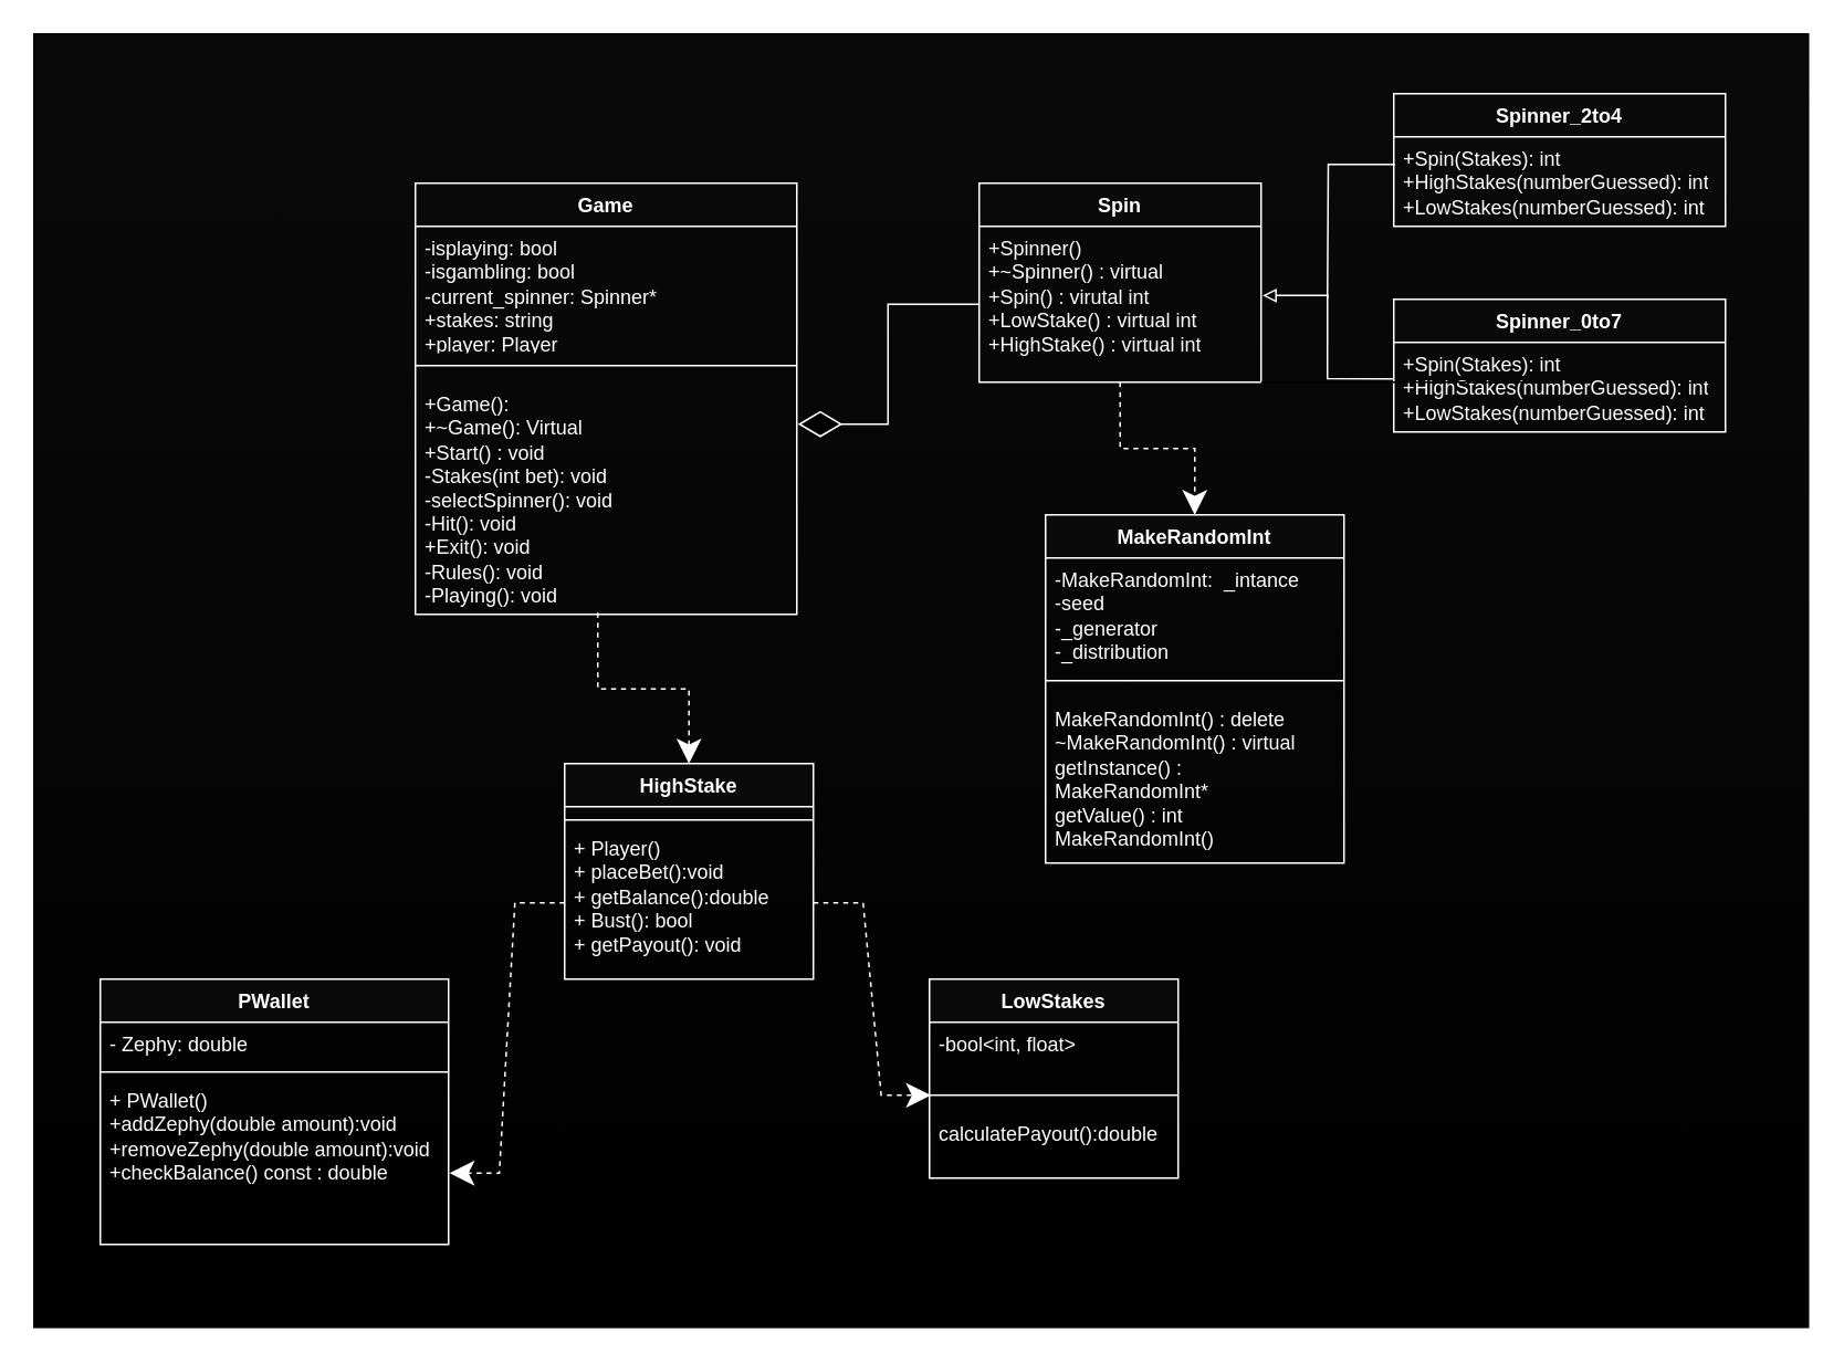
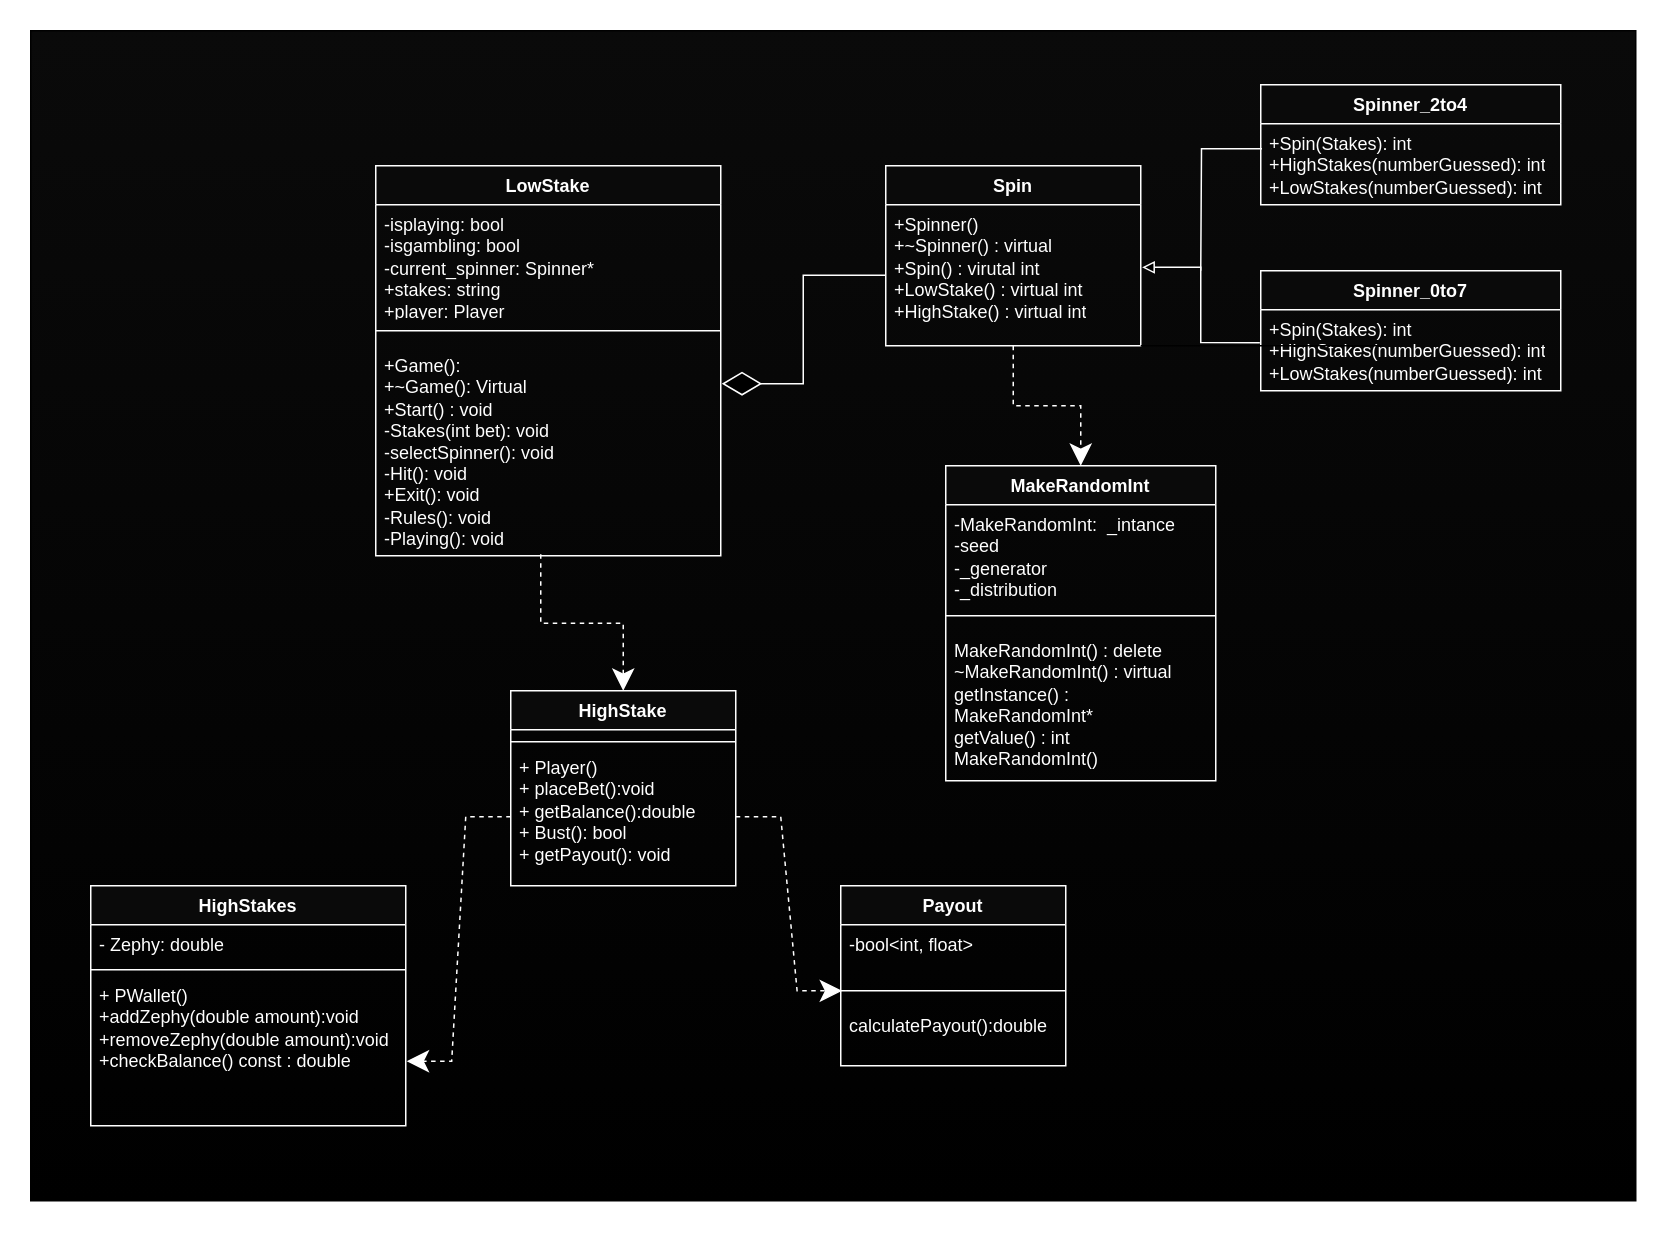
- <mxCell id="3" value="&lt;font color=&quot;#ffffff&quot;&gt;Game&lt;/font&gt;" style="swimlane;fontStyle=1;align=center;verticalAlign=top;childLayout=stackLayout;horizontal=1;startSize=26;horizontalStack=0;resizeParent=1;resizeParentMax=0;resizeLast=0;collapsible=1;marginBottom=0;whiteSpace=wrap;html=1;fillColor=#0A0A0A;strokeColor=#FFFFFF;" vertex="1" parent="1"><mxGeometry x="250" y="110" width="230" height="260" as="geometry"><mxRectangle x="240" y="190" width="100" height="30" as="alternateBounds" /></mxGeometry></mxCell>
+ <mxCell id="3" value="&lt;font color=&quot;#ffffff&quot;&gt;LowStake&lt;/font&gt;" style="swimlane;fontStyle=1;align=center;verticalAlign=top;childLayout=stackLayout;horizontal=1;startSize=26;horizontalStack=0;resizeParent=1;resizeParentMax=0;resizeLast=0;collapsible=1;marginBottom=0;whiteSpace=wrap;html=1;fillColor=#0A0A0A;strokeColor=#FFFFFF;" vertex="1" parent="1"><mxGeometry x="250" y="110" width="230" height="260" as="geometry"><mxRectangle x="240" y="190" width="100" height="30" as="alternateBounds" /></mxGeometry></mxCell>
- <mxCell id="13" value="&lt;font color=&quot;#ffffff&quot;&gt;PWallet&lt;/font&gt;" style="swimlane;fontStyle=1;align=center;verticalAlign=top;childLayout=stackLayout;horizontal=1;startSize=26;horizontalStack=0;resizeParent=1;resizeParentMax=0;resizeLast=0;collapsible=1;marginBottom=0;whiteSpace=wrap;html=1;fillColor=#0A0A0A;strokeColor=#FFFFFF;" vertex="1" parent="1"><mxGeometry x="60" y="590" width="210" height="160" as="geometry"><mxRectangle x="240" y="190" width="100" height="30" as="alternateBounds" /></mxGeometry></mxCell>
+ <mxCell id="13" value="&lt;font color=&quot;#ffffff&quot;&gt;HighStakes&lt;/font&gt;" style="swimlane;fontStyle=1;align=center;verticalAlign=top;childLayout=stackLayout;horizontal=1;startSize=26;horizontalStack=0;resizeParent=1;resizeParentMax=0;resizeLast=0;collapsible=1;marginBottom=0;whiteSpace=wrap;html=1;fillColor=#0A0A0A;strokeColor=#FFFFFF;" vertex="1" parent="1"><mxGeometry x="60" y="590" width="210" height="160" as="geometry"><mxRectangle x="240" y="190" width="100" height="30" as="alternateBounds" /></mxGeometry></mxCell>
- <mxCell id="17" value="&lt;font color=&quot;#ffffff&quot;&gt;LowStakes&lt;/font&gt;" style="swimlane;fontStyle=1;align=center;verticalAlign=top;childLayout=stackLayout;horizontal=1;startSize=26;horizontalStack=0;resizeParent=1;resizeParentMax=0;resizeLast=0;collapsible=1;marginBottom=0;whiteSpace=wrap;html=1;fillColor=#0A0A0A;strokeColor=#FFFFFF;" vertex="1" parent="1"><mxGeometry x="560" y="590" width="150" height="120" as="geometry"><mxRectangle x="240" y="190" width="100" height="30" as="alternateBounds" /></mxGeometry></mxCell>
+ <mxCell id="17" value="&lt;font color=&quot;#ffffff&quot;&gt;Payout&lt;/font&gt;" style="swimlane;fontStyle=1;align=center;verticalAlign=top;childLayout=stackLayout;horizontal=1;startSize=26;horizontalStack=0;resizeParent=1;resizeParentMax=0;resizeLast=0;collapsible=1;marginBottom=0;whiteSpace=wrap;html=1;fillColor=#0A0A0A;strokeColor=#FFFFFF;" vertex="1" parent="1"><mxGeometry x="560" y="590" width="150" height="120" as="geometry"><mxRectangle x="240" y="190" width="100" height="30" as="alternateBounds" /></mxGeometry></mxCell>
